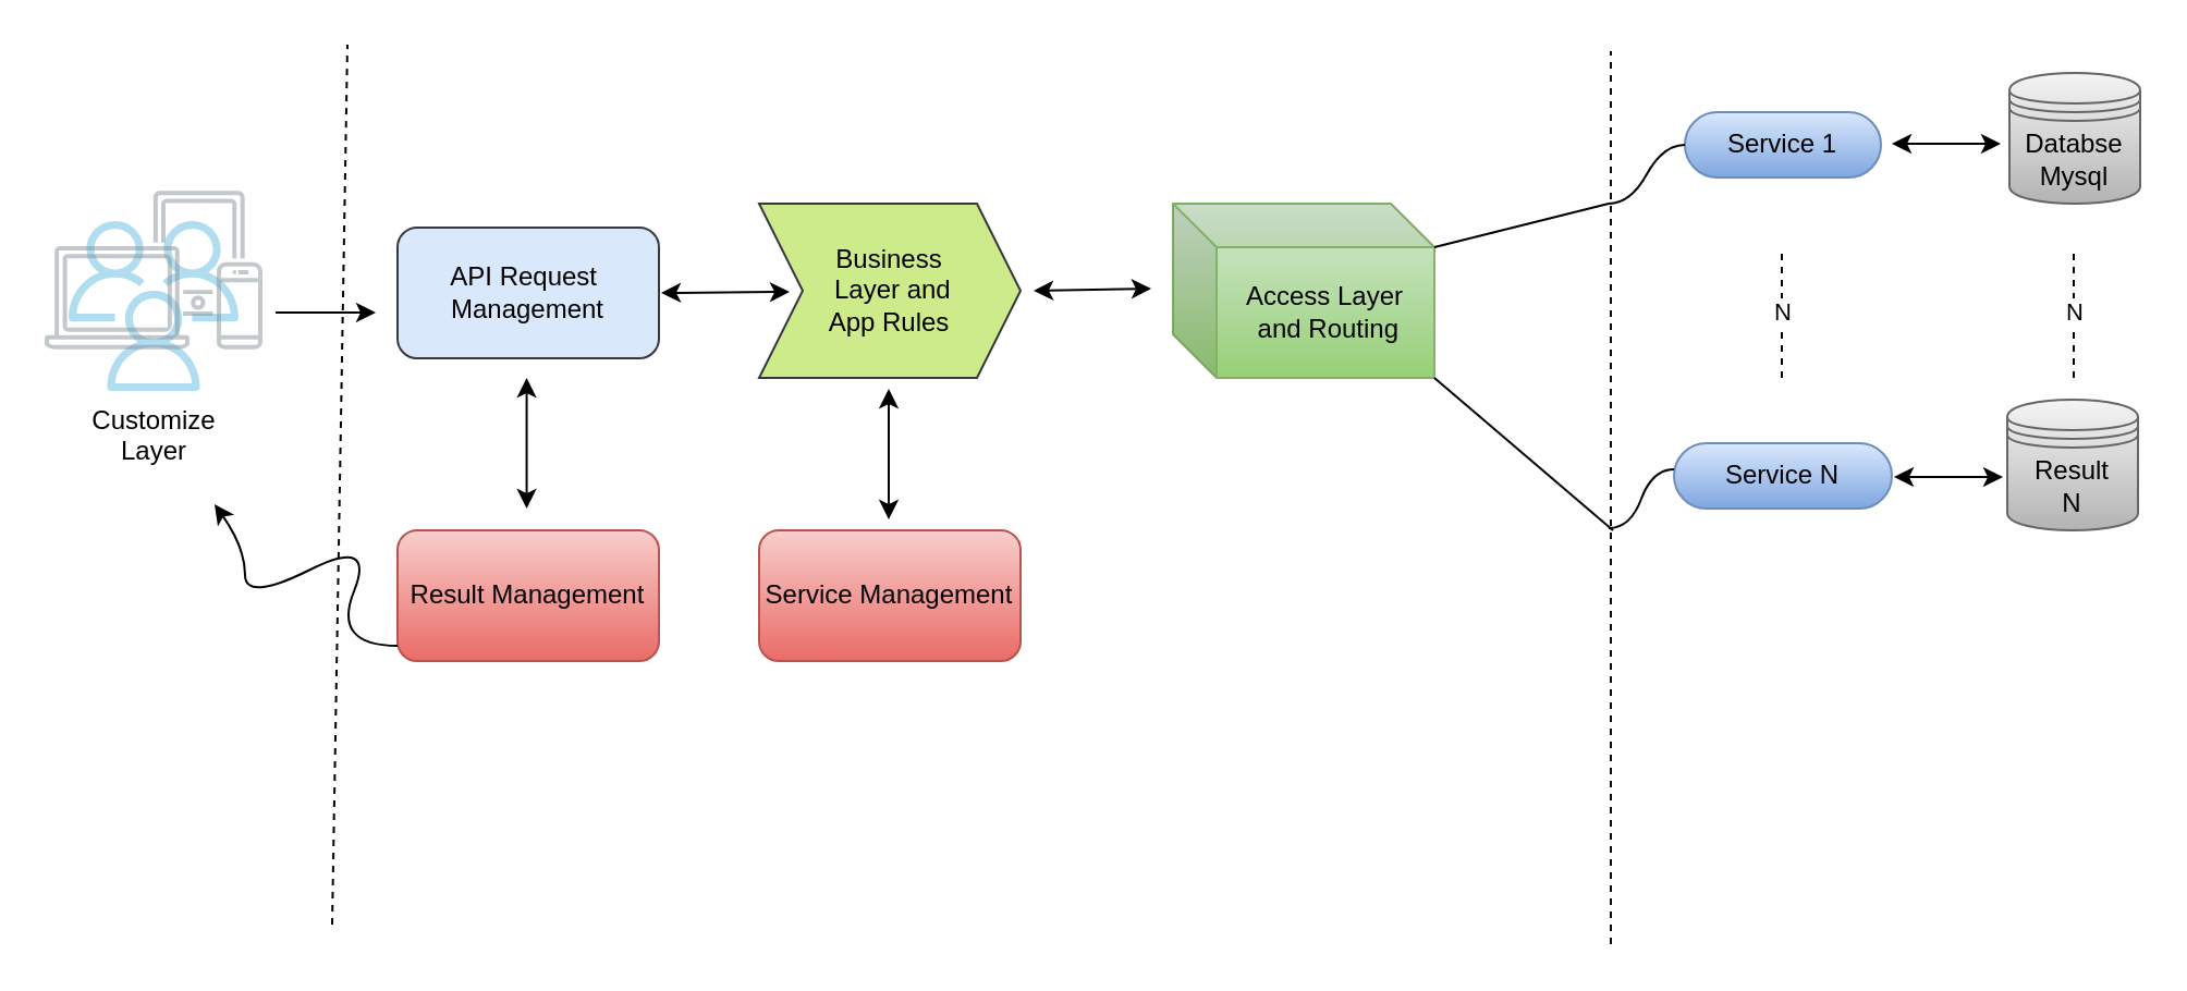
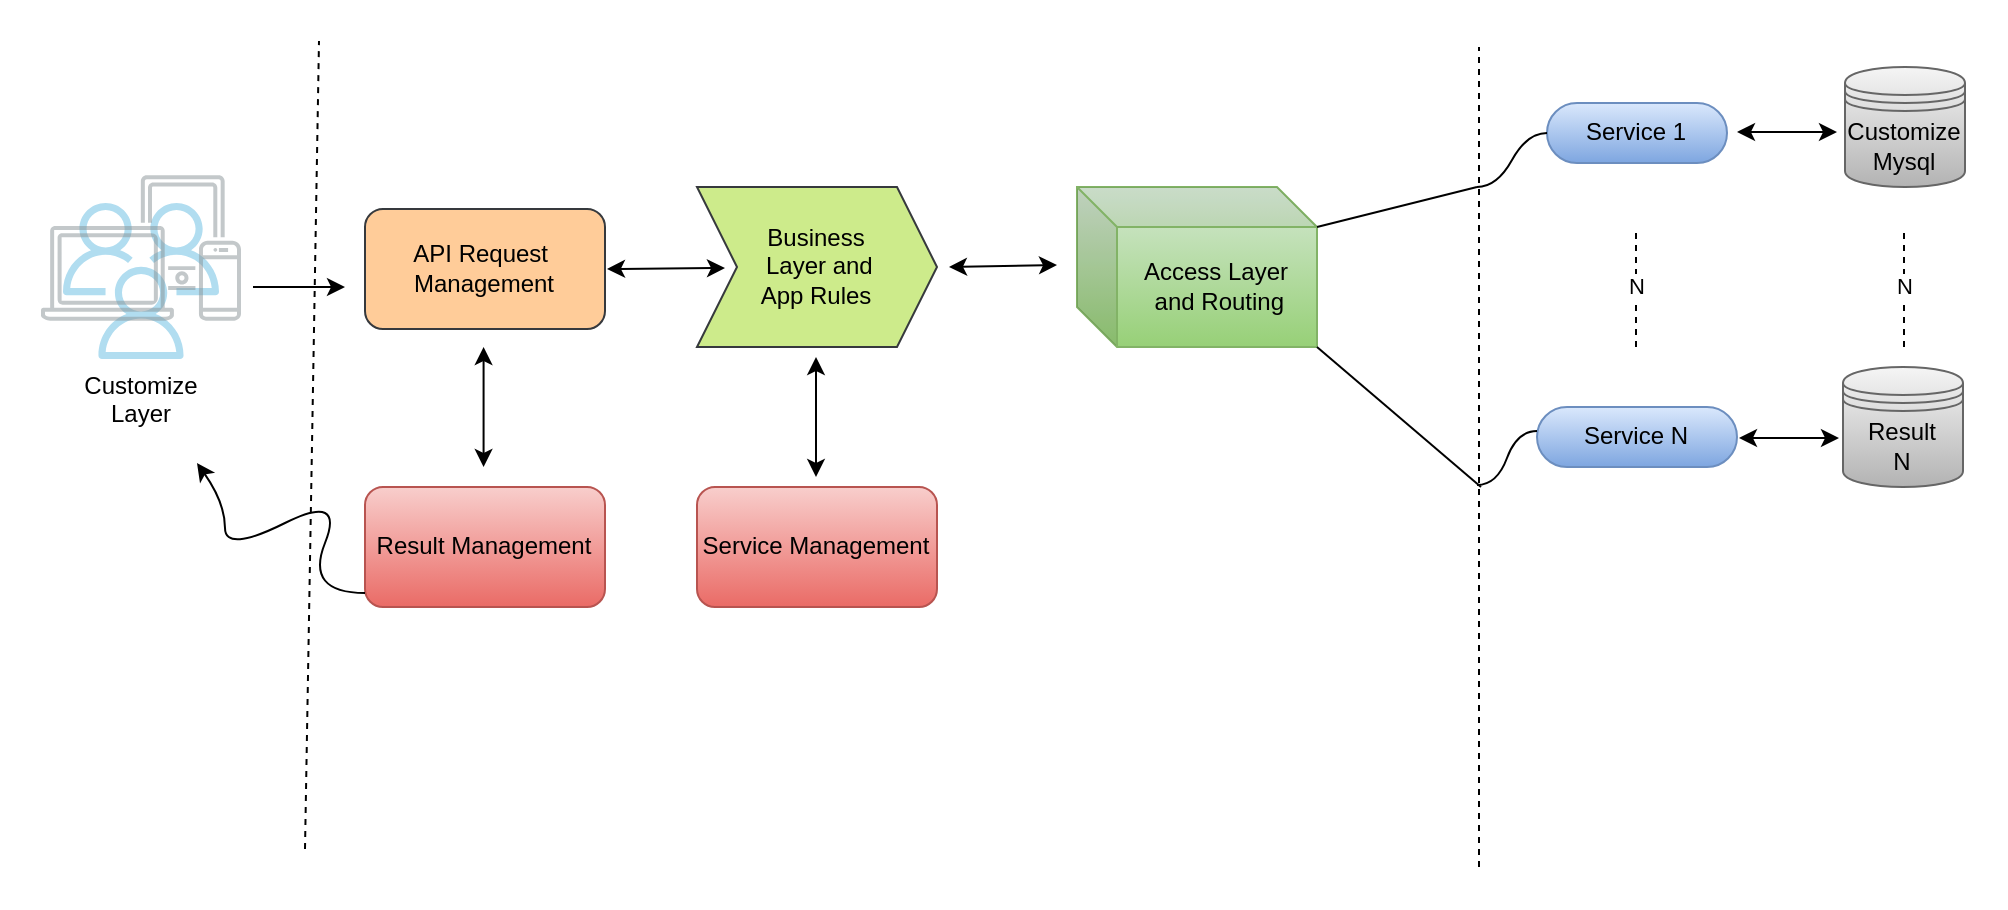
- <mxCell id="8" value="Databse&lt;br&gt;Mysql" style="shape=datastore;whiteSpace=wrap;html=1;fillColor=#f5f5f5;gradientColor=#b3b3b3;strokeColor=#666666;" vertex="1" parent="1"><mxGeometry x="922" y="33" width="60" height="60" as="geometry" /></mxCell>
+ <mxCell id="8" value="Customize&lt;br&gt;Mysql" style="shape=datastore;whiteSpace=wrap;html=1;fillColor=#f5f5f5;gradientColor=#b3b3b3;strokeColor=#666666;" vertex="1" parent="1"><mxGeometry x="922" y="33" width="60" height="60" as="geometry" /></mxCell>
- <mxCell id="18" value="API Request&amp;nbsp;&lt;br&gt;Management" style="rounded=1;whiteSpace=wrap;html=1;fillColor=#dae8fc;strokeColor=#36393d;" vertex="1" parent="1"><mxGeometry x="182" y="104" width="120" height="60" as="geometry" /></mxCell>
+ <mxCell id="18" value="API Request&amp;nbsp;&lt;br&gt;Management" style="rounded=1;whiteSpace=wrap;html=1;fillColor=#ffcc99;strokeColor=#36393d;" vertex="1" parent="1"><mxGeometry x="182" y="104" width="120" height="60" as="geometry" /></mxCell>
